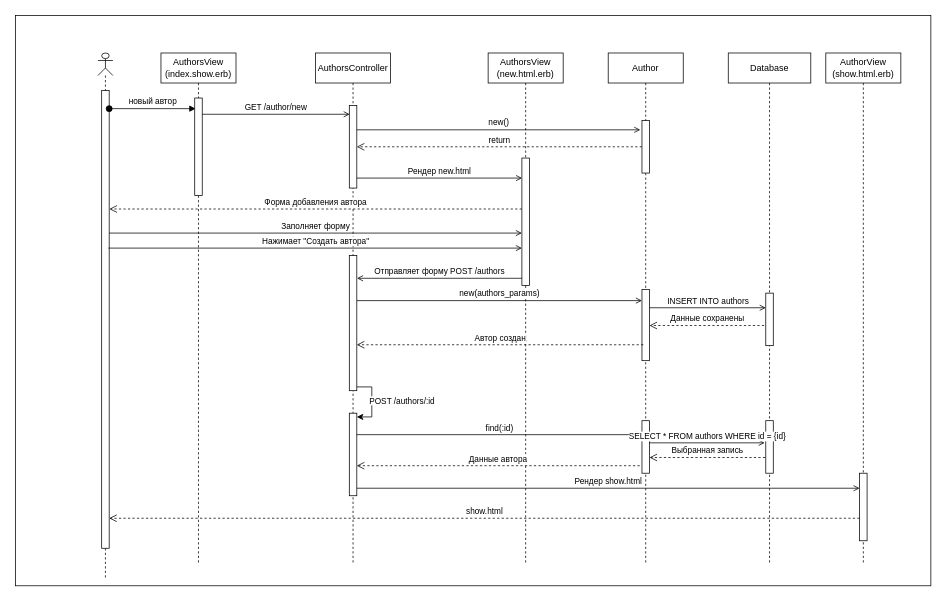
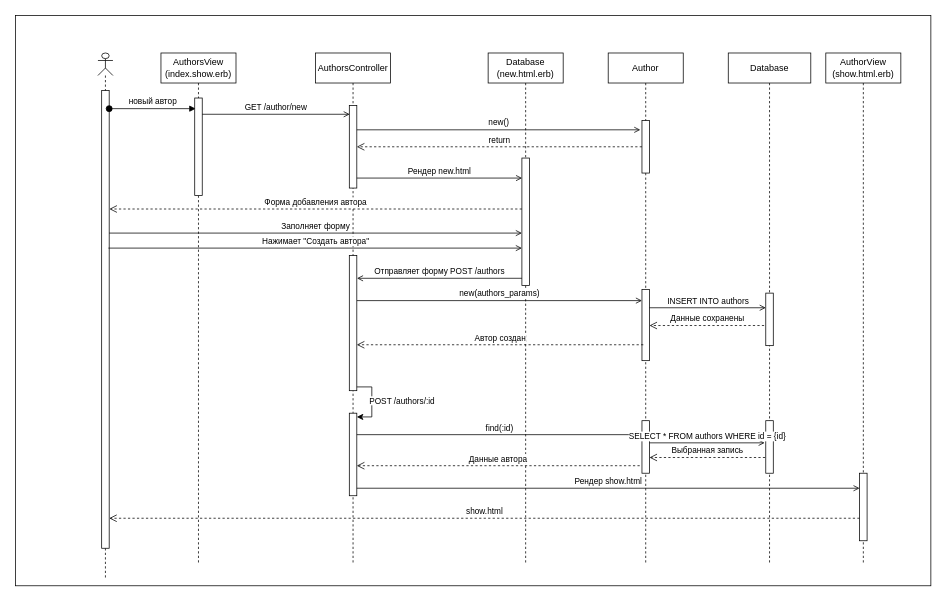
- <mxCell id="20" value="AuthorsView (new.html.erb)" style="shape=umlLifeline;perimeter=lifelinePerimeter;whiteSpace=wrap;html=1;container=1;dropTarget=0;collapsible=0;recursiveResize=0;outlineConnect=0;portConstraint=eastwest;newEdgeStyle={&quot;curved&quot;:0,&quot;rounded&quot;:0};" parent="1" vertex="1"><mxGeometry x="650" y="70" width="100" height="680" as="geometry" /></mxCell>
+ <mxCell id="20" value="Database (new.html.erb)" style="shape=umlLifeline;perimeter=lifelinePerimeter;whiteSpace=wrap;html=1;container=1;dropTarget=0;collapsible=0;recursiveResize=0;outlineConnect=0;portConstraint=eastwest;newEdgeStyle={&quot;curved&quot;:0,&quot;rounded&quot;:0};" parent="1" vertex="1"><mxGeometry x="650" y="70" width="100" height="680" as="geometry" /></mxCell>
